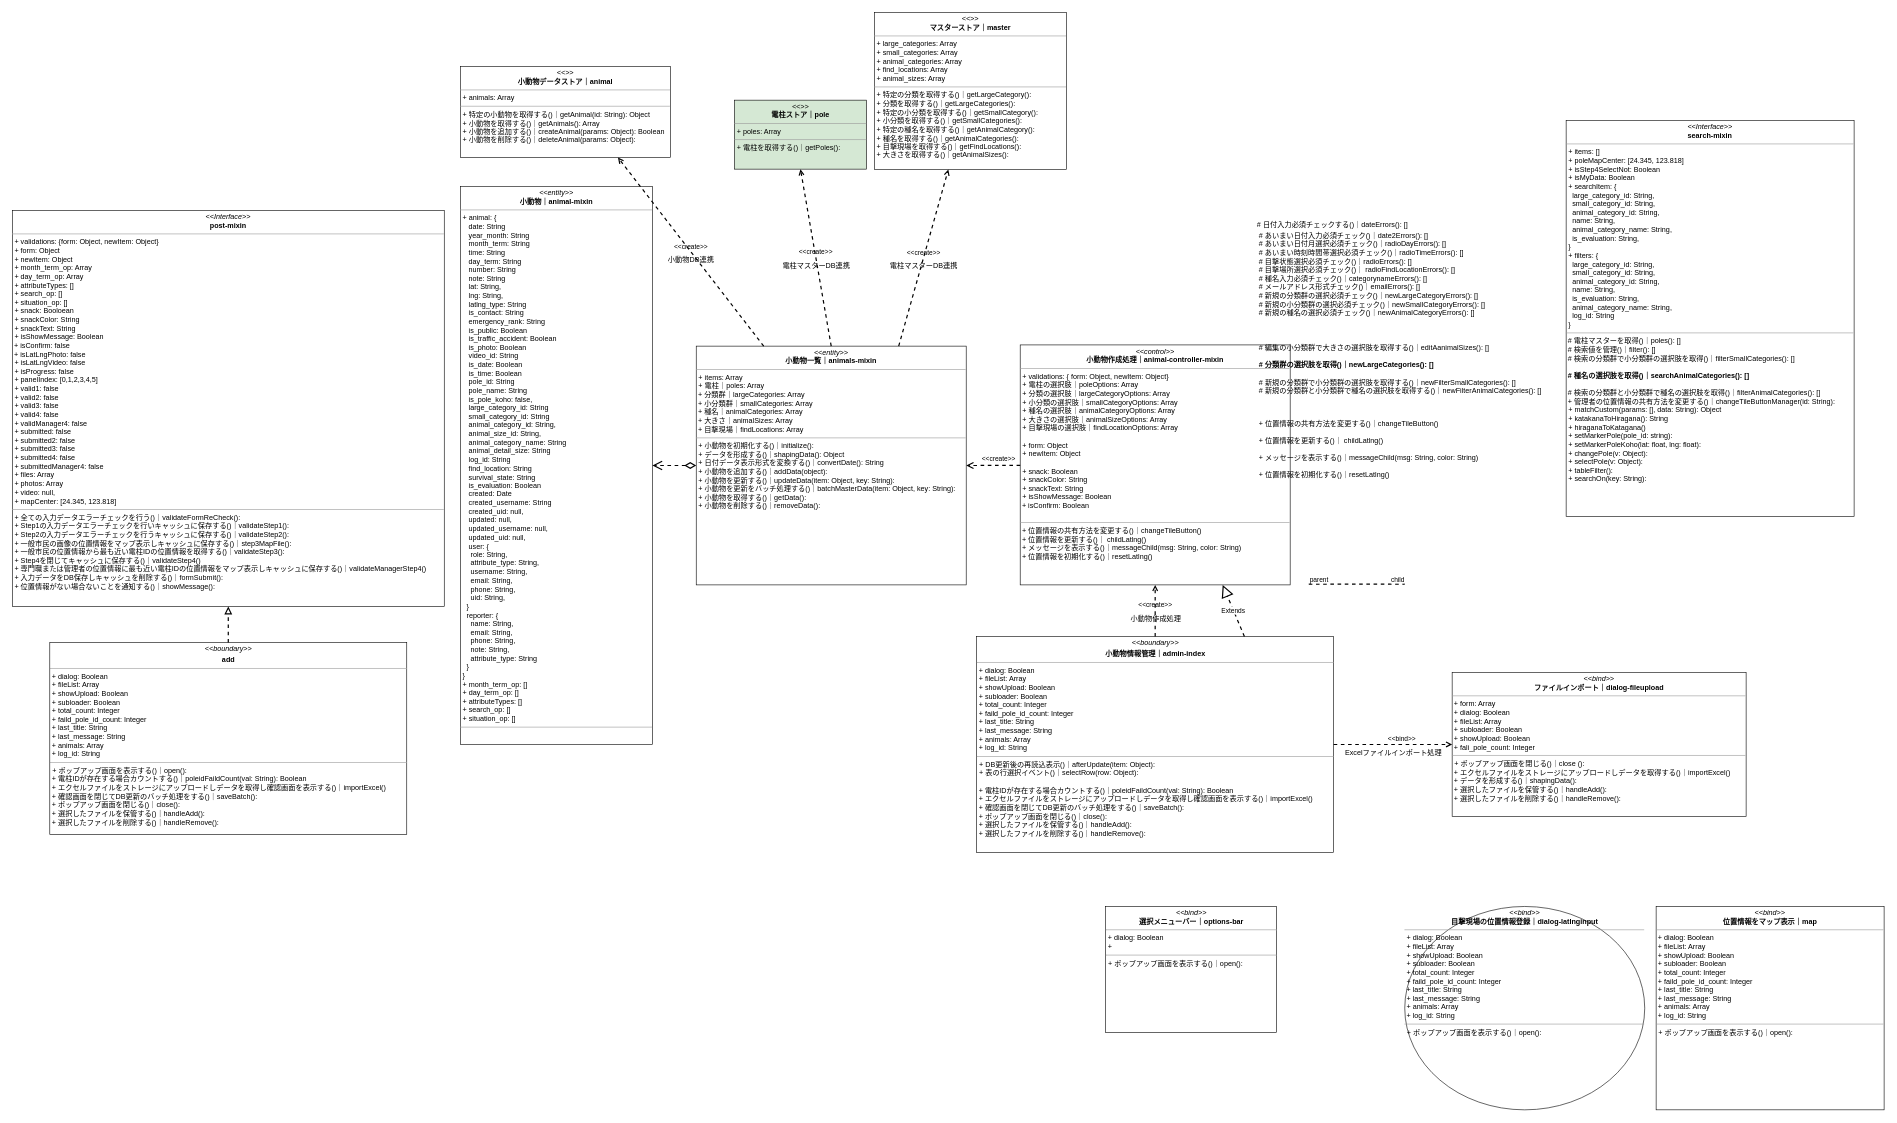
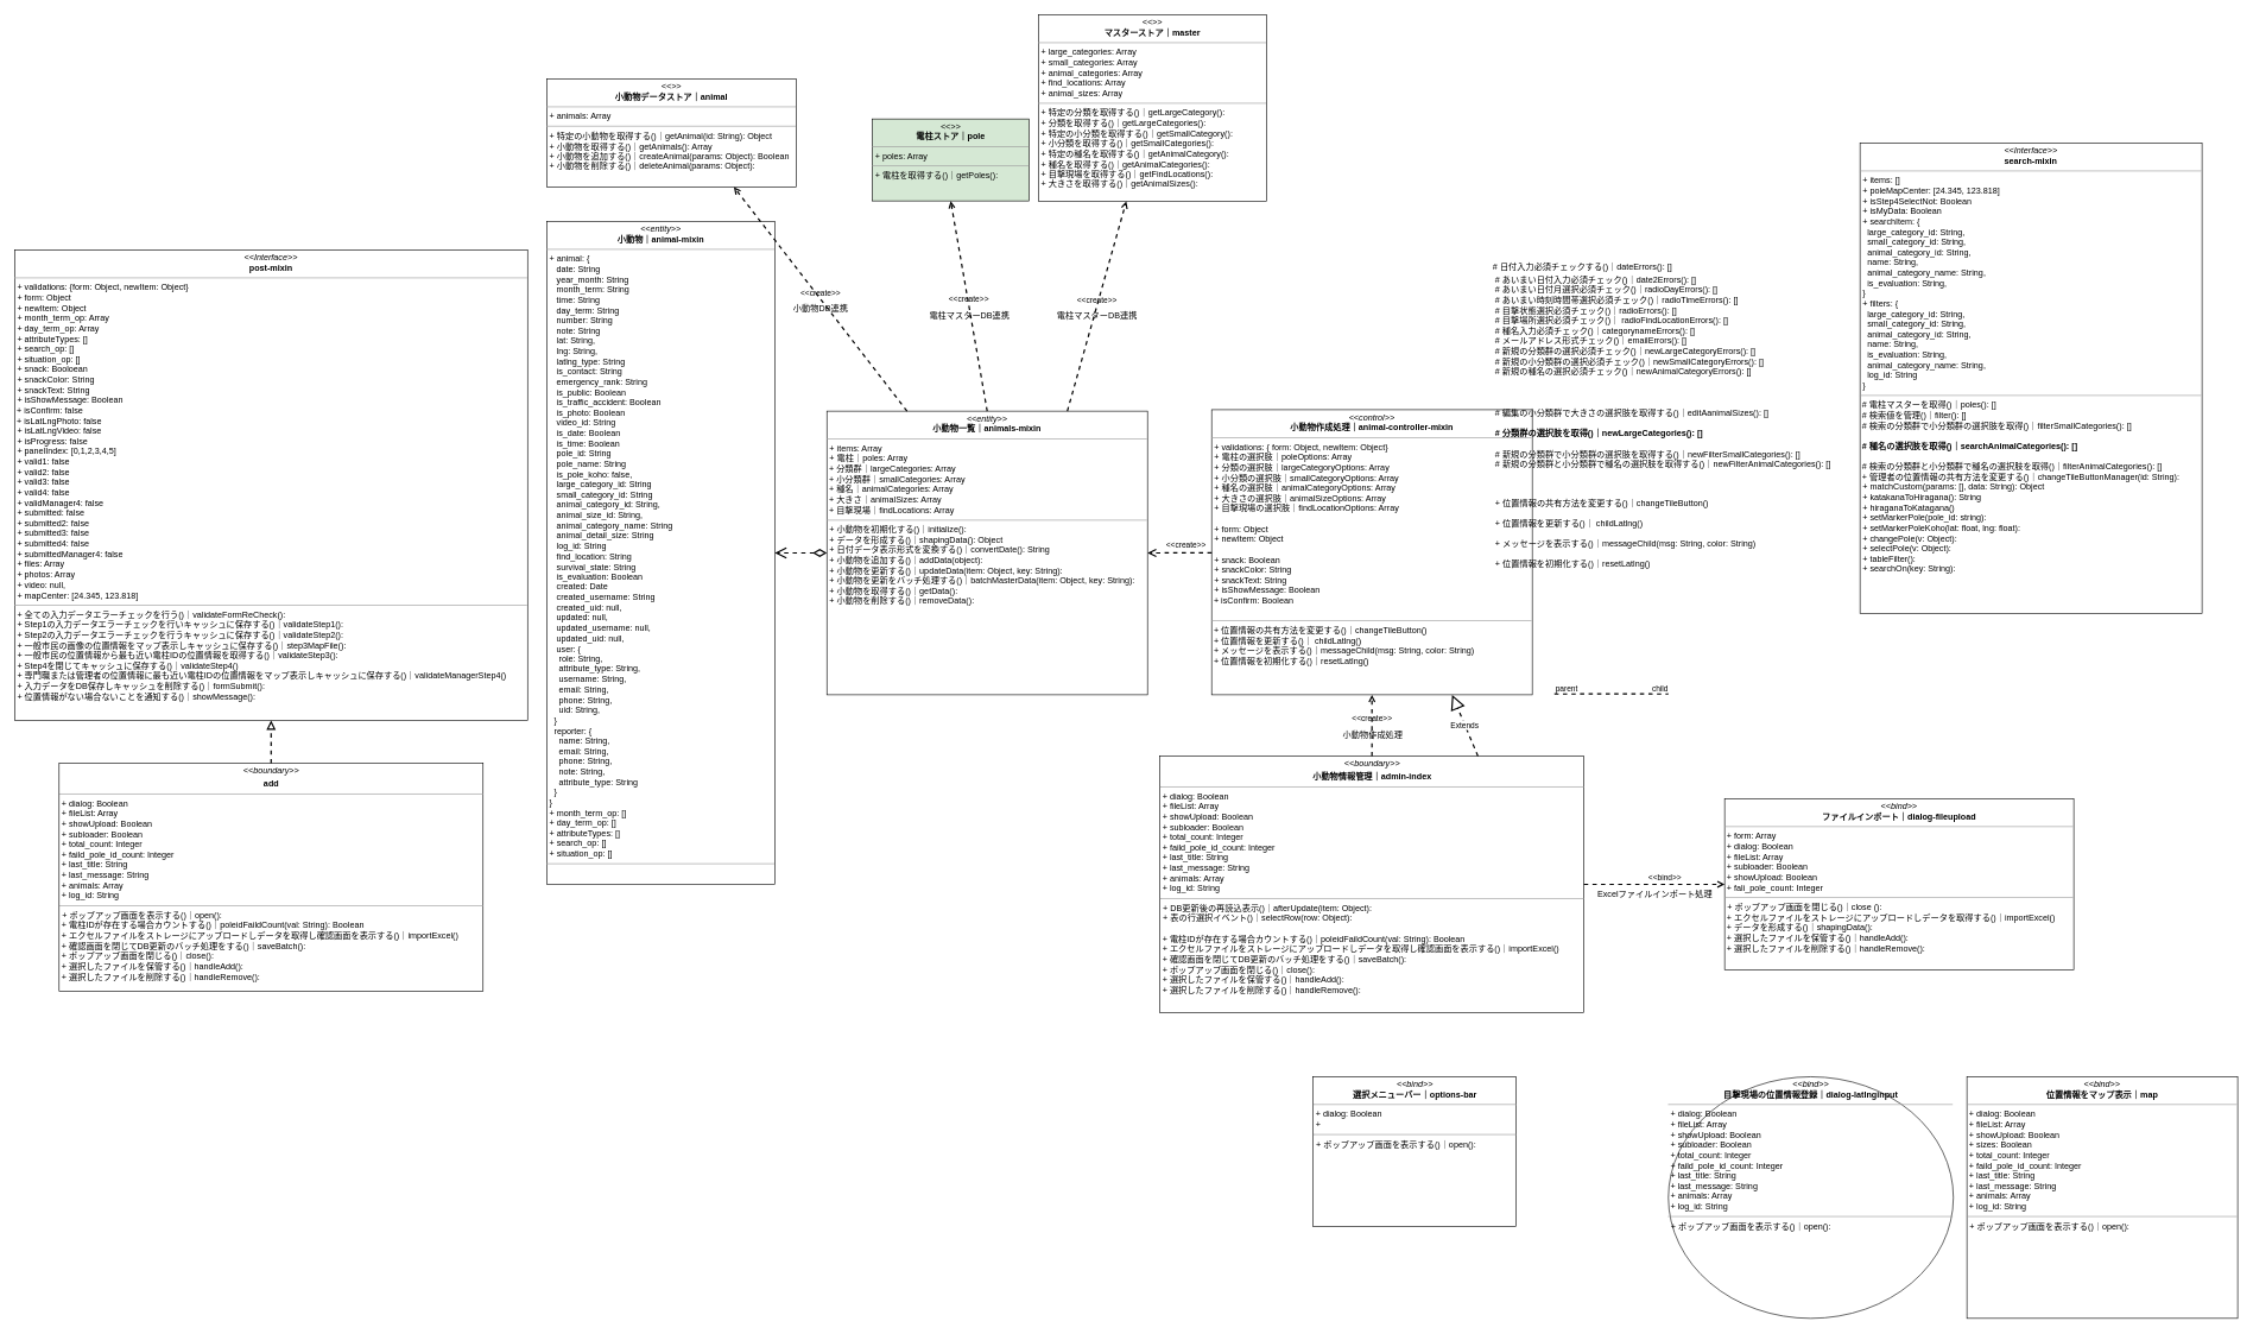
- <mxCell id="32" value="&lt;p style=&quot;margin:0px;margin-top:4px;text-align:center;&quot;&gt;&lt;i&gt;&amp;lt;&amp;lt;bind&amp;gt;&amp;gt;&lt;/i&gt;&lt;br&gt;&lt;b&gt;位置情報をマップ表示&lt;/b&gt;&lt;b style=&quot;background-color: initial;&quot;&gt;｜map&lt;/b&gt;&lt;/p&gt;&lt;hr size=&quot;1&quot;&gt;&lt;div&gt;&amp;nbsp;+ dialog: Boolean&lt;/div&gt;&lt;div&gt;&amp;nbsp;+ fileList: Array&amp;nbsp;&lt;/div&gt;&lt;div&gt;&amp;nbsp;+ showUpload: Boolean&lt;/div&gt;&lt;div&gt;&amp;nbsp;+ subloader: Boolean&lt;/div&gt;&lt;div&gt;&amp;nbsp;+ total_count: Integer&lt;/div&gt;&lt;div&gt;&amp;nbsp;+ faild_pole_id_count: Integer&lt;/div&gt;&lt;div&gt;&amp;nbsp;+ last_title: String&lt;/div&gt;&lt;div&gt;&amp;nbsp;+ last_message: String&lt;/div&gt;&lt;div&gt;&amp;nbsp;+ animals: Array&lt;/div&gt;&lt;div&gt;&amp;nbsp;+ log_id: String&lt;/div&gt;&lt;hr size=&quot;1&quot;&gt;&lt;p style=&quot;margin:0px;margin-left:4px;&quot;&gt;&lt;span style=&quot;background-color: initial;&quot;&gt;+ ポップアップ画面を表示する()｜open():&amp;nbsp;&lt;/span&gt;&lt;/p&gt;&amp;nbsp;" style="verticalAlign=top;align=left;overflow=fill;fontSize=12;fontFamily=Helvetica;html=1;" vertex="1" parent="1"><mxGeometry x="2760" y="1510" width="380" height="339" as="geometry" /></mxCell>
+ <mxCell id="32" value="&lt;p style=&quot;margin:0px;margin-top:4px;text-align:center;&quot;&gt;&lt;i&gt;&amp;lt;&amp;lt;bind&amp;gt;&amp;gt;&lt;/i&gt;&lt;br&gt;&lt;b&gt;位置情報をマップ表示&lt;/b&gt;&lt;b style=&quot;background-color: initial;&quot;&gt;｜map&lt;/b&gt;&lt;/p&gt;&lt;hr size=&quot;1&quot;&gt;&lt;div&gt;&amp;nbsp;+ dialog: Boolean&lt;/div&gt;&lt;div&gt;&amp;nbsp;+ fileList: Array&amp;nbsp;&lt;/div&gt;&lt;div&gt;&amp;nbsp;+ showUpload: Boolean&lt;/div&gt;&lt;div&gt;&amp;nbsp;+ sizes: Boolean&lt;/div&gt;&lt;div&gt;&amp;nbsp;+ total_count: Integer&lt;/div&gt;&lt;div&gt;&amp;nbsp;+ faild_pole_id_count: Integer&lt;/div&gt;&lt;div&gt;&amp;nbsp;+ last_title: String&lt;/div&gt;&lt;div&gt;&amp;nbsp;+ last_message: String&lt;/div&gt;&lt;div&gt;&amp;nbsp;+ animals: Array&lt;/div&gt;&lt;div&gt;&amp;nbsp;+ log_id: String&lt;/div&gt;&lt;hr size=&quot;1&quot;&gt;&lt;p style=&quot;margin:0px;margin-left:4px;&quot;&gt;&lt;span style=&quot;background-color: initial;&quot;&gt;+ ポップアップ画面を表示する()｜open():&amp;nbsp;&lt;/span&gt;&lt;/p&gt;&amp;nbsp;" style="verticalAlign=top;align=left;overflow=fill;fontSize=12;fontFamily=Helvetica;html=1;" vertex="1" parent="1"><mxGeometry x="2760" y="1510" width="380" height="339" as="geometry" /></mxCell>
